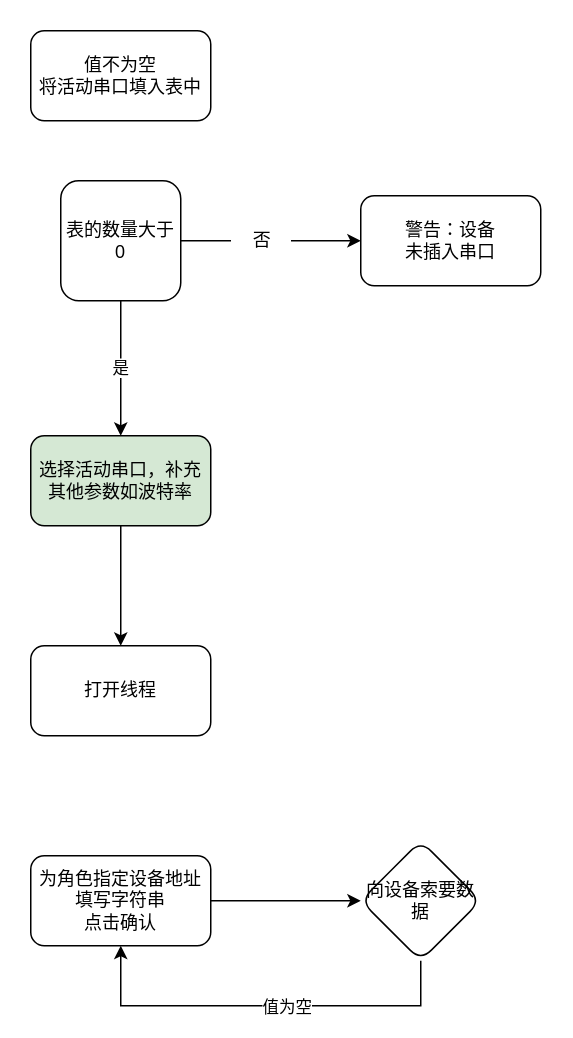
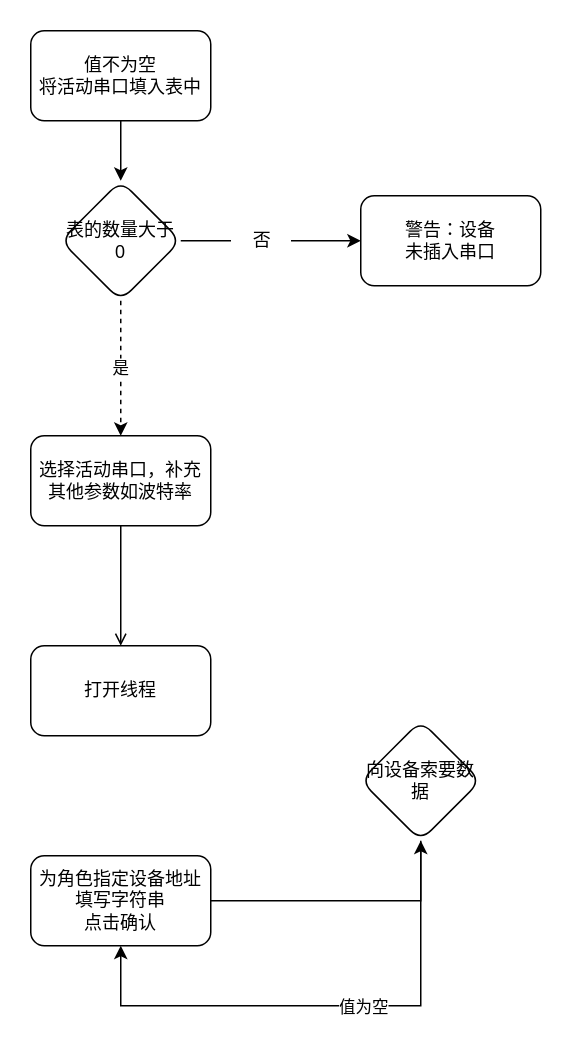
+ <mxCell id="2" value="" style="edgeStyle=orthogonalEdgeStyle;rounded=0;orthogonalLoop=1;jettySize=auto;html=1;" edge="1" parent="1" source="3" target="6"><mxGeometry relative="1" as="geometry" /></mxCell>
- <mxCell id="6" value="表的数量大于0" style="whiteSpace=wrap;html=1;rounded=1;" vertex="1" parent="1"><mxGeometry x="40" y="120" width="80" height="80" as="geometry" /></mxCell>
+ <mxCell id="6" value="表的数量大于0" style="rhombus;whiteSpace=wrap;html=1;rounded=1;" vertex="1" parent="1"><mxGeometry x="40" y="120" width="80" height="80" as="geometry" /></mxCell>
- <mxCell id="5" value="是" style="edgeStyle=orthogonalEdgeStyle;rounded=0;orthogonalLoop=1;jettySize=auto;html=1;" edge="1" parent="1" source="6" target="12"><mxGeometry relative="1" as="geometry" /></mxCell>
+ <mxCell id="5" value="是" style="edgeStyle=orthogonalEdgeStyle;rounded=0;orthogonalLoop=1;jettySize=auto;html=1;dashed=1;" edge="1" parent="1" source="6" target="12"><mxGeometry relative="1" as="geometry" /></mxCell>
- <mxCell id="12" value="选择活动串口，补充其他参数如波特率" style="whiteSpace=wrap;html=1;rounded=1;fillColor=#d5e8d4;" vertex="1" parent="1"><mxGeometry x="20" y="290" width="120" height="60" as="geometry" /></mxCell>
+ <mxCell id="12" value="选择活动串口，补充其他参数如波特率" style="whiteSpace=wrap;html=1;rounded=1;" vertex="1" parent="1"><mxGeometry x="20" y="290" width="120" height="60" as="geometry" /></mxCell>
- <mxCell id="11" value="" style="edgeStyle=orthogonalEdgeStyle;rounded=0;orthogonalLoop=1;jettySize=auto;html=1;" edge="1" parent="1" source="12" target="13"><mxGeometry relative="1" as="geometry" /></mxCell>
+ <mxCell id="11" value="" style="edgeStyle=orthogonalEdgeStyle;rounded=0;orthogonalLoop=1;jettySize=auto;html=1;endArrow=open;" edge="1" parent="1" source="12" target="13"><mxGeometry relative="1" as="geometry" /></mxCell>
- <mxCell id="18" value="向设备索要数据" style="rhombus;whiteSpace=wrap;html=1;rounded=1;" vertex="1" parent="1"><mxGeometry x="240" y="560" width="80" height="80" as="geometry" /></mxCell>
+ <mxCell id="18" value="向设备索要数据" style="rhombus;whiteSpace=wrap;html=1;rounded=1;" vertex="1" parent="1"><mxGeometry x="240" y="480" width="80" height="80" as="geometry" /></mxCell>
